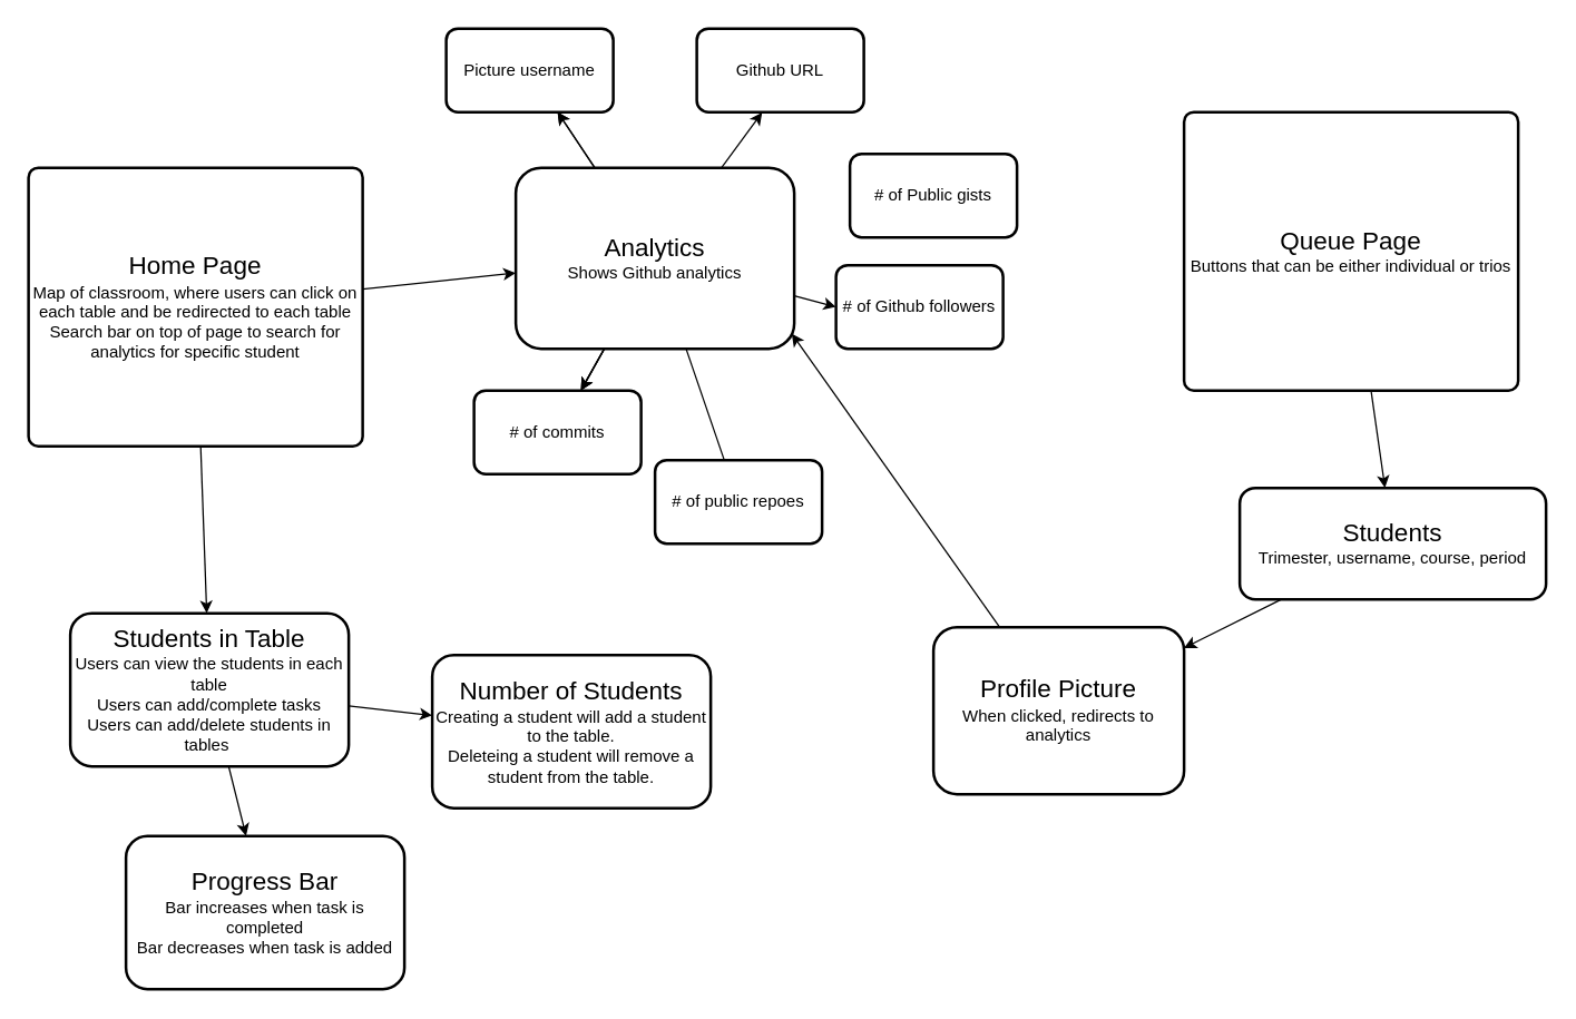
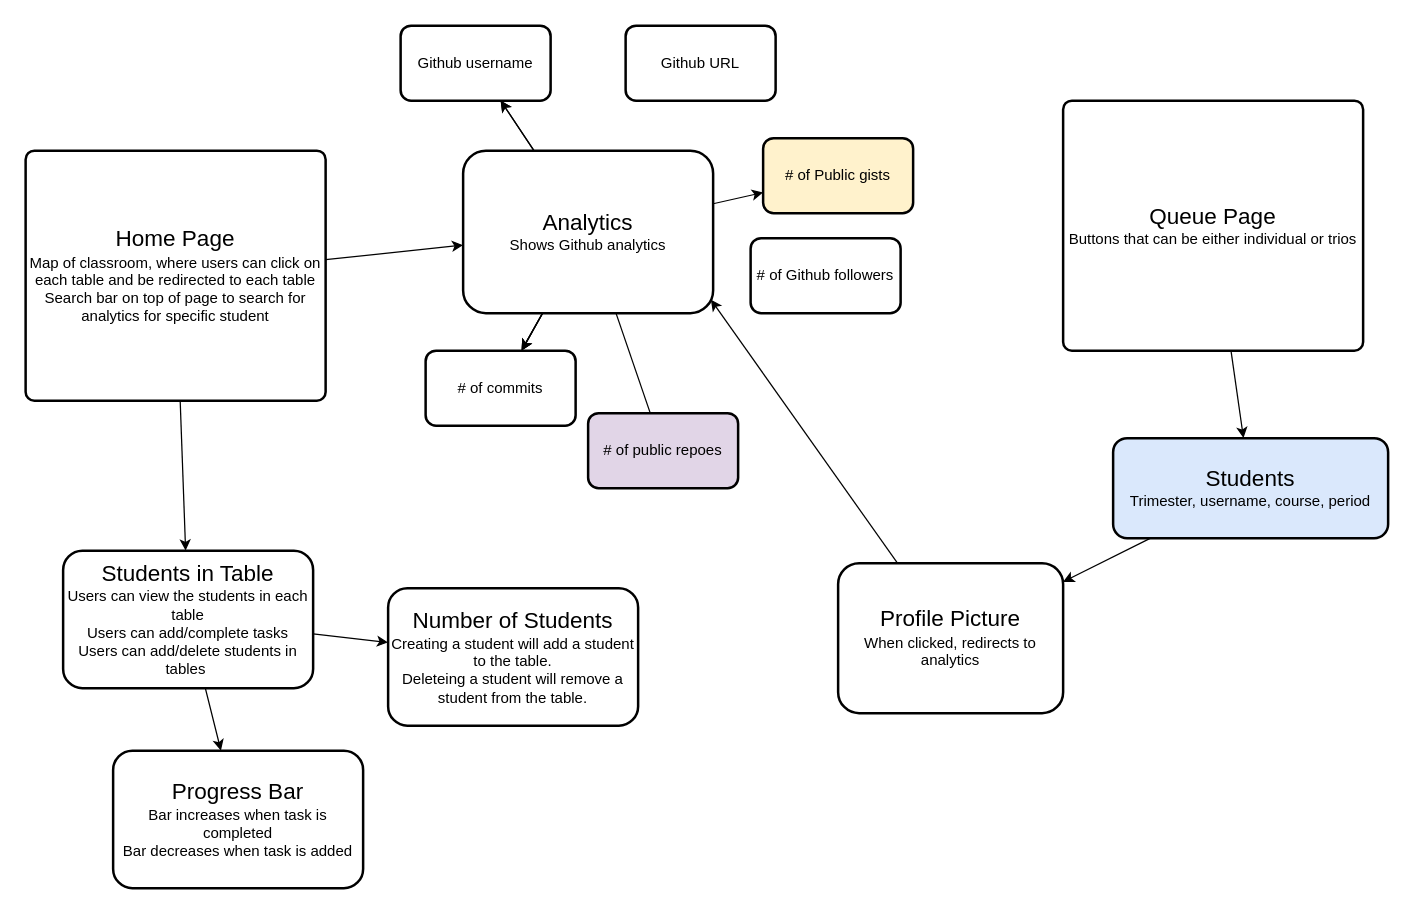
- <mxCell id="23" value="Picture username" style="whiteSpace=wrap;html=1;rounded=1;arcSize=14;strokeWidth=2;" parent="1" vertex="1"><mxGeometry x="320" y="20" width="120" height="60" as="geometry" /></mxCell>
+ <mxCell id="23" value="Github username" style="whiteSpace=wrap;html=1;rounded=1;arcSize=14;strokeWidth=2;" parent="1" vertex="1"><mxGeometry x="320" y="20" width="120" height="60" as="geometry" /></mxCell>
- <mxCell id="12" style="edgeStyle=none;html=1;entryX=0.391;entryY=1.005;entryDx=0;entryDy=0;entryPerimeter=0;fontSize=12;" parent="1" source="13" target="24" edge="1"><mxGeometry relative="1" as="geometry" /></mxCell>
+ <mxCell id="12" style="edgeStyle=none;html=1;fontSize=12;" parent="1" source="13" target="22" edge="1"><mxGeometry relative="1" as="geometry" /></mxCell>
- <mxCell id="22" value="# of Public gists" style="whiteSpace=wrap;html=1;rounded=1;arcSize=14;strokeWidth=2;" parent="1" vertex="1"><mxGeometry x="610" y="110" width="120" height="60" as="geometry" /></mxCell>
+ <mxCell id="22" value="# of Public gists" style="whiteSpace=wrap;html=1;rounded=1;arcSize=14;strokeWidth=2;fillColor=#fff2cc;" parent="1" vertex="1"><mxGeometry x="610" y="110" width="120" height="60" as="geometry" /></mxCell>
- <mxCell id="9" style="edgeStyle=none;html=1;entryX=0;entryY=0.5;entryDx=0;entryDy=0;fontSize=12;" parent="1" source="13" target="21" edge="1"><mxGeometry relative="1" as="geometry" /></mxCell>
- <mxCell id="20" value="# of public repoes" style="whiteSpace=wrap;html=1;rounded=1;arcSize=14;strokeWidth=2;" parent="1" vertex="1"><mxGeometry x="470" y="330" width="120" height="60" as="geometry" /></mxCell>
+ <mxCell id="20" value="# of public repoes" style="whiteSpace=wrap;html=1;rounded=1;arcSize=14;strokeWidth=2;fillColor=#e1d5e7;" parent="1" vertex="1"><mxGeometry x="470" y="330" width="120" height="60" as="geometry" /></mxCell>
- <mxCell id="28" value="&lt;font style=&quot;&quot;&gt;&lt;span style=&quot;font-size: 18px;&quot;&gt;Students&lt;/span&gt;&lt;br&gt;&lt;font style=&quot;font-size: 12px;&quot;&gt;Trimester, username, course, period&lt;/font&gt;&lt;br&gt;&lt;/font&gt;" style="whiteSpace=wrap;html=1;rounded=1;arcSize=14;strokeWidth=2;" vertex="1" parent="1"><mxGeometry x="890" y="350" width="220" height="80" as="geometry" /></mxCell>
+ <mxCell id="28" value="&lt;font style=&quot;&quot;&gt;&lt;span style=&quot;font-size: 18px;&quot;&gt;Students&lt;/span&gt;&lt;br&gt;&lt;font style=&quot;font-size: 12px;&quot;&gt;Trimester, username, course, period&lt;/font&gt;&lt;br&gt;&lt;/font&gt;" style="whiteSpace=wrap;html=1;rounded=1;arcSize=14;strokeWidth=2;fillColor=#dae8fc;" vertex="1" parent="1"><mxGeometry x="890" y="350" width="220" height="80" as="geometry" /></mxCell>
